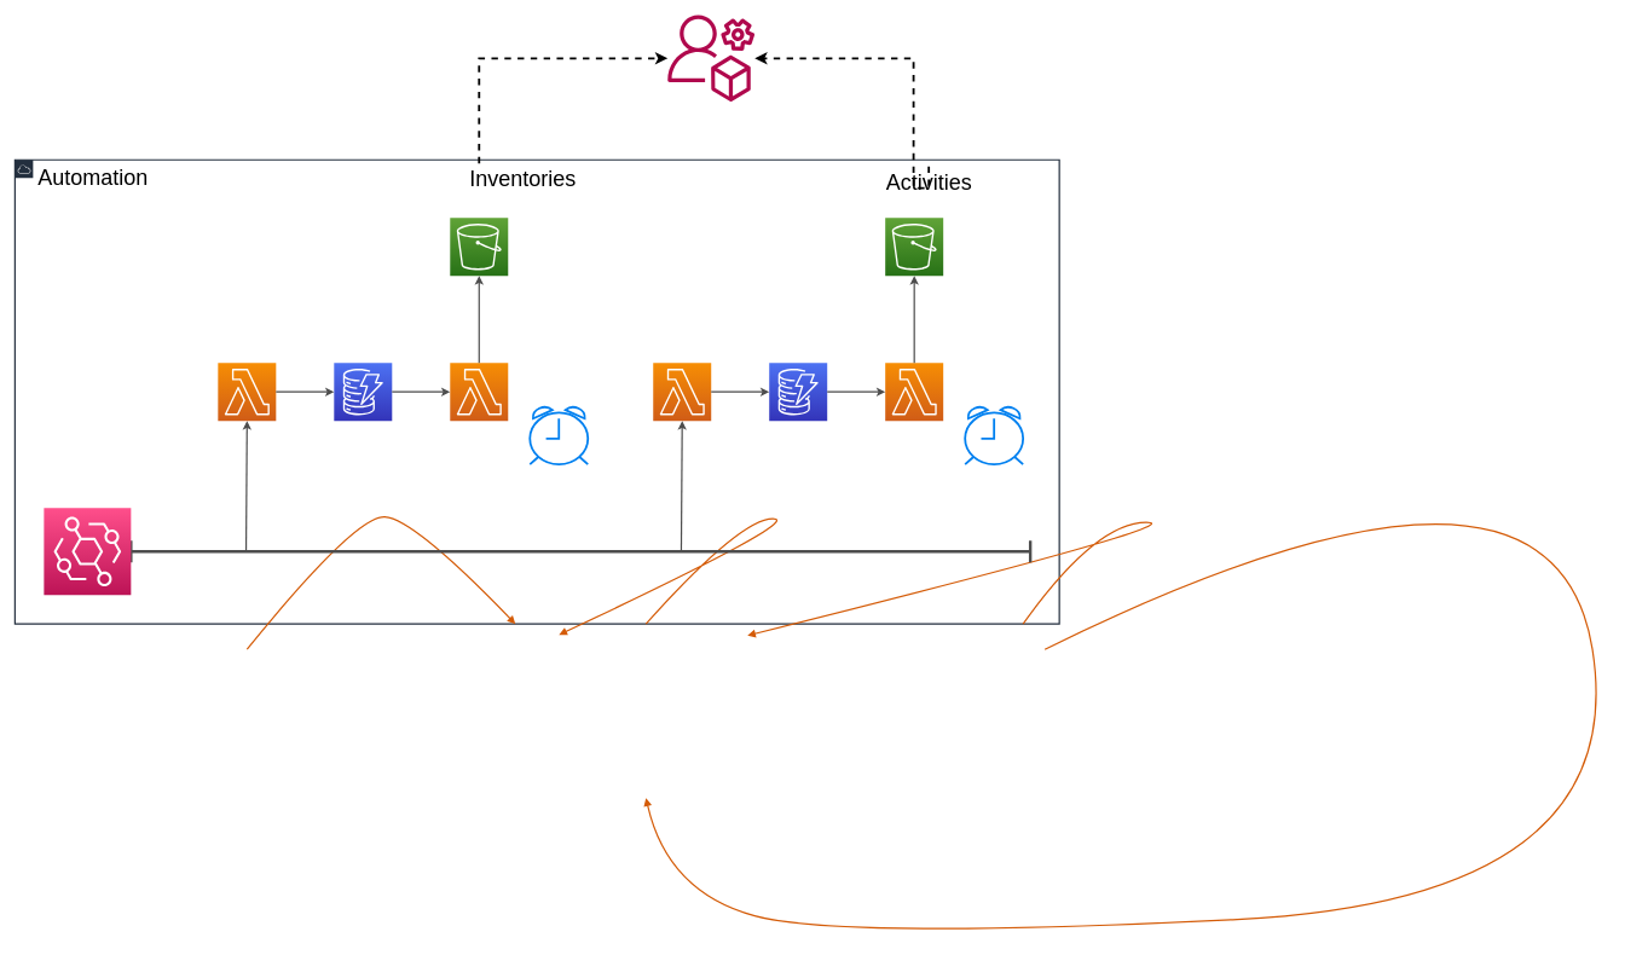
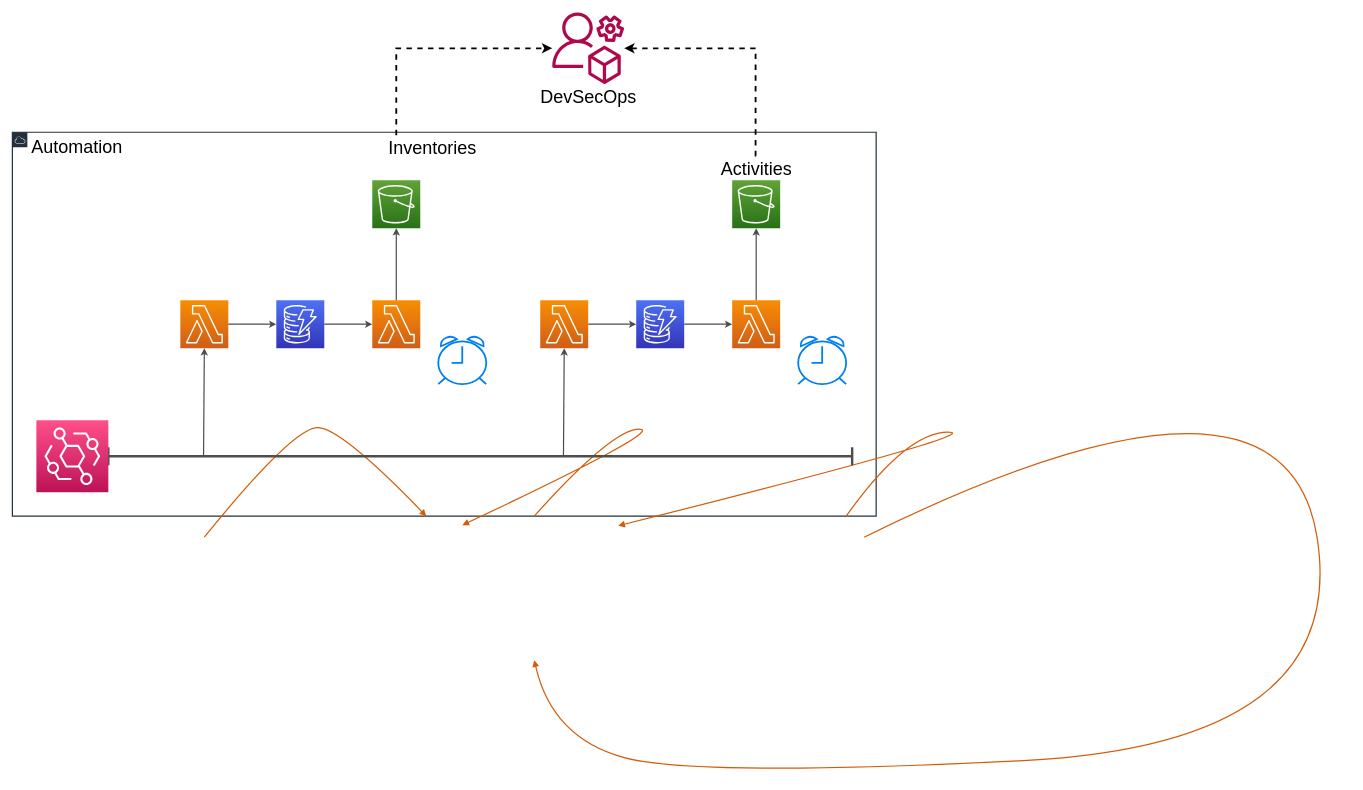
+ <mxCell id="32" value="DevSecOps" style="text;html=1;resizable=0;points=[];autosize=1;align=center;verticalAlign=top;spacingTop=-4;fontSize=30;fontStyle=0;fontColor=#000000;" vertex="1" parent="1"><mxGeometry x="890" y="140" width="180" height="40" as="geometry" /></mxCell>
- <mxCell id="29" value="Activities" style="text;html=1;resizable=0;points=[];autosize=1;align=center;verticalAlign=top;spacingTop=-4;fontSize=30;fontStyle=0;fontColor=#000000;" vertex="1" parent="1"><mxGeometry x="1210" y="230" width="140" height="40" as="geometry" /></mxCell>
+ <mxCell id="29" value="Activities" style="text;html=1;resizable=0;points=[];autosize=1;align=center;verticalAlign=top;spacingTop=-4;fontSize=30;fontStyle=0;fontColor=#000000;" vertex="1" parent="1"><mxGeometry x="1190" y="260" width="140" height="40" as="geometry" /></mxCell>
